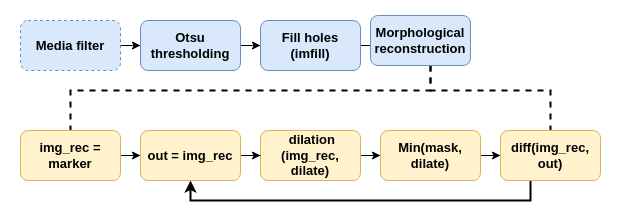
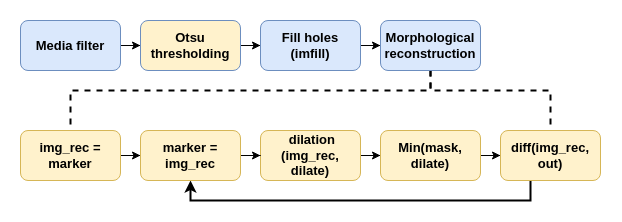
- <mxCell id="10" value="Morphological reconstruction" style="rounded=1;whiteSpace=wrap;html=1;fontSize=13;fontStyle=1;fillColor=#dae8fc;strokeColor=#6c8ebf;" vertex="1" parent="1"><mxGeometry x="370" y="15" width="100" height="50" as="geometry" /></mxCell>
+ <mxCell id="10" value="Morphological reconstruction" style="rounded=1;whiteSpace=wrap;html=1;fontSize=13;fontStyle=1;fillColor=#dae8fc;strokeColor=#6c8ebf;" vertex="1" parent="1"><mxGeometry x="380" y="20" width="100" height="50" as="geometry" /></mxCell>
- <mxCell id="3" value="Media filter" style="rounded=1;whiteSpace=wrap;html=1;fontSize=13;fontStyle=1;fillColor=#dae8fc;strokeColor=#6c8ebf;dashed=1;" vertex="1" parent="1"><mxGeometry x="20" y="20" width="100" height="50" as="geometry" /></mxCell>
+ <mxCell id="3" value="Media filter" style="rounded=1;whiteSpace=wrap;html=1;fontSize=13;fontStyle=1;fillColor=#dae8fc;strokeColor=#6c8ebf;" vertex="1" parent="1"><mxGeometry x="20" y="20" width="100" height="50" as="geometry" /></mxCell>
- <mxCell id="5" value="Otsu thresholding" style="rounded=1;whiteSpace=wrap;html=1;fontSize=13;fontStyle=1;fillColor=#dae8fc;strokeColor=#6c8ebf;" vertex="1" parent="1"><mxGeometry x="140" y="20" width="100" height="50" as="geometry" /></mxCell>
+ <mxCell id="5" value="Otsu thresholding" style="rounded=1;whiteSpace=wrap;html=1;fontSize=13;fontStyle=1;fillColor=#fff2cc;strokeColor=#6c8ebf;" vertex="1" parent="1"><mxGeometry x="140" y="20" width="100" height="50" as="geometry" /></mxCell>
- <mxCell id="20" value="out = img_rec" style="rounded=1;whiteSpace=wrap;html=1;fontSize=13;fillColor=#fff2cc;strokeColor=#d6b656;fontStyle=1" vertex="1" parent="1"><mxGeometry x="140" y="130" width="100" height="50" as="geometry" /></mxCell>
+ <mxCell id="20" value="marker = img_rec" style="rounded=1;whiteSpace=wrap;html=1;fontSize=13;fillColor=#fff2cc;strokeColor=#d6b656;fontStyle=1" vertex="1" parent="1"><mxGeometry x="140" y="130" width="100" height="50" as="geometry" /></mxCell>
